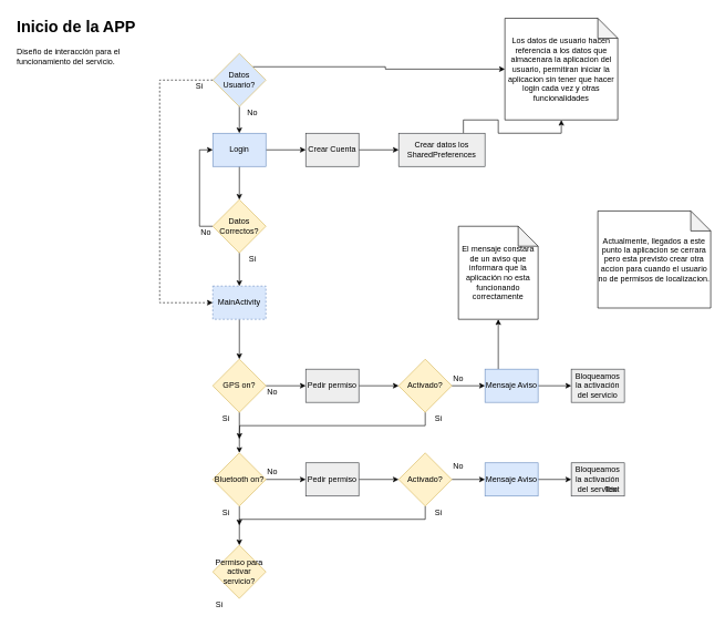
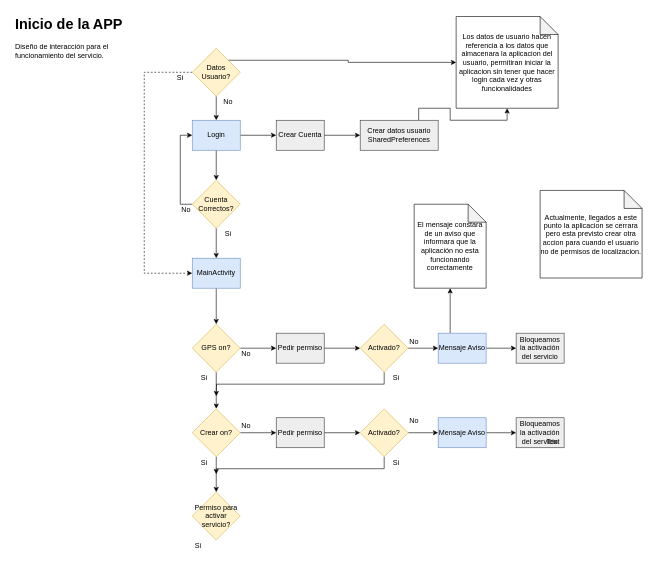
- <mxCell id="5" value="Datos Usuario?" style="rhombus;whiteSpace=wrap;html=1;fillColor=#dae8fc;strokeColor=#d6b656;" parent="1" vertex="1"><mxGeometry x="320" y="80" width="80" height="80" as="geometry" /></mxCell>
+ <mxCell id="5" value="Datos Usuario?" style="rhombus;whiteSpace=wrap;html=1;fillColor=#fff2cc;strokeColor=#d6b656;" parent="1" vertex="1"><mxGeometry x="320" y="80" width="80" height="80" as="geometry" /></mxCell>
- <mxCell id="12" value="Crear datos los SharedPreferences" style="rounded=0;whiteSpace=wrap;html=1;fillColor=#eeeeee;strokeColor=#36393d;" parent="1" vertex="1"><mxGeometry x="600" y="200" width="130" height="50" as="geometry" /></mxCell>
+ <mxCell id="12" value="Crear datos usuario SharedPreferences" style="rounded=0;whiteSpace=wrap;html=1;fillColor=#eeeeee;strokeColor=#36393d;" parent="1" vertex="1"><mxGeometry x="600" y="200" width="130" height="50" as="geometry" /></mxCell>
- <mxCell id="15" value="Datos Correctos?" style="rhombus;whiteSpace=wrap;html=1;fillColor=#fff2cc;strokeColor=#d6b656;" parent="1" vertex="1"><mxGeometry x="320" y="300" width="80" height="80" as="geometry" /></mxCell>
+ <mxCell id="15" value="Cuenta Correctos?" style="rhombus;whiteSpace=wrap;html=1;fillColor=#fff2cc;strokeColor=#d6b656;" parent="1" vertex="1"><mxGeometry x="320" y="300" width="80" height="80" as="geometry" /></mxCell>
- <mxCell id="17" value="MainActivity" style="rounded=0;whiteSpace=wrap;html=1;fillColor=#dae8fc;strokeColor=#6c8ebf;dashed=1;" parent="1" vertex="1"><mxGeometry x="320" y="430" width="80" height="50" as="geometry" /></mxCell>
+ <mxCell id="17" value="MainActivity" style="rounded=0;whiteSpace=wrap;html=1;fillColor=#dae8fc;strokeColor=#6c8ebf;" parent="1" vertex="1"><mxGeometry x="320" y="430" width="80" height="50" as="geometry" /></mxCell>
- <mxCell id="23" value="Bluetooth on?" style="rhombus;whiteSpace=wrap;html=1;fillColor=#fff2cc;strokeColor=#d6b656;" parent="1" vertex="1"><mxGeometry x="320" y="681" width="80" height="80" as="geometry" /></mxCell>
+ <mxCell id="23" value="Crear on?" style="rhombus;whiteSpace=wrap;html=1;fillColor=#fff2cc;strokeColor=#d6b656;" parent="1" vertex="1"><mxGeometry x="320" y="681" width="80" height="80" as="geometry" /></mxCell>
